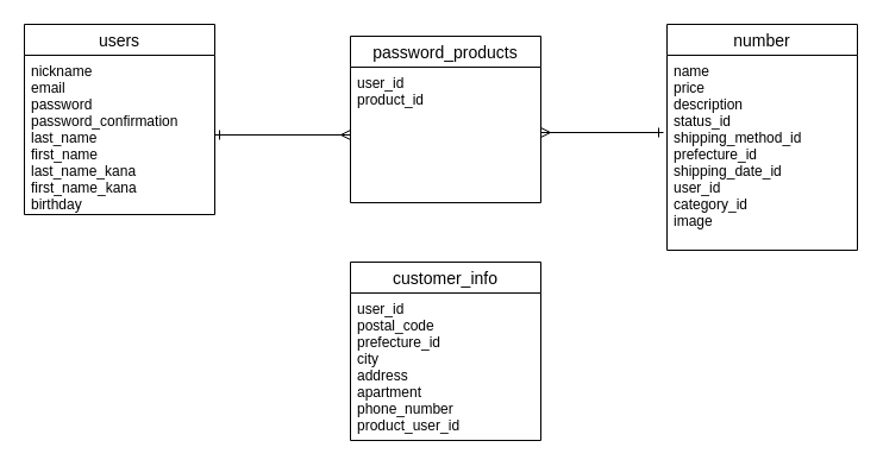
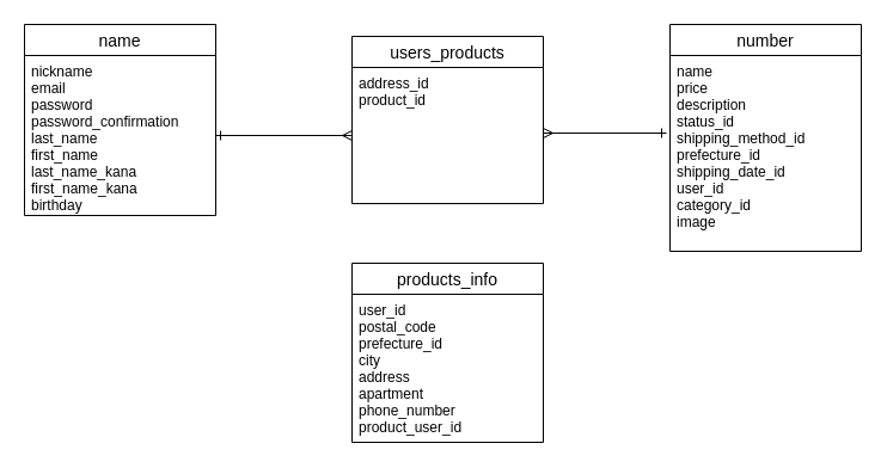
- <mxCell id="2" value="users" style="swimlane;fontStyle=0;childLayout=stackLayout;horizontal=1;startSize=26;horizontalStack=0;resizeParent=1;resizeParentMax=0;resizeLast=0;collapsible=1;marginBottom=0;align=center;fontSize=14;" parent="1" vertex="1"><mxGeometry x="20" y="20" width="160" height="160" as="geometry" /></mxCell>
+ <mxCell id="2" value="name" style="swimlane;fontStyle=0;childLayout=stackLayout;horizontal=1;startSize=26;horizontalStack=0;resizeParent=1;resizeParentMax=0;resizeLast=0;collapsible=1;marginBottom=0;align=center;fontSize=14;" parent="1" vertex="1"><mxGeometry x="20" y="20" width="160" height="160" as="geometry" /></mxCell>
- <mxCell id="8" value="password_products" style="swimlane;fontStyle=0;childLayout=stackLayout;horizontal=1;startSize=26;horizontalStack=0;resizeParent=1;resizeParentMax=0;resizeLast=0;collapsible=1;marginBottom=0;align=center;fontSize=14;" parent="1" vertex="1"><mxGeometry x="294" y="30" width="160" height="140" as="geometry" /></mxCell>
+ <mxCell id="8" value="users_products" style="swimlane;fontStyle=0;childLayout=stackLayout;horizontal=1;startSize=26;horizontalStack=0;resizeParent=1;resizeParentMax=0;resizeLast=0;collapsible=1;marginBottom=0;align=center;fontSize=14;" parent="1" vertex="1"><mxGeometry x="294" y="30" width="160" height="140" as="geometry" /></mxCell>
- <mxCell id="9" value="user_id &#10;product_id" style="text;strokeColor=none;fillColor=none;spacingLeft=4;spacingRight=4;overflow=hidden;rotatable=0;points=[[0,0.5],[1,0.5]];portConstraint=eastwest;fontSize=12;" parent="8" vertex="1"><mxGeometry y="26" width="160" height="114" as="geometry" /></mxCell>
+ <mxCell id="9" value="address_id &#10;product_id" style="text;strokeColor=none;fillColor=none;spacingLeft=4;spacingRight=4;overflow=hidden;rotatable=0;points=[[0,0.5],[1,0.5]];portConstraint=eastwest;fontSize=12;" parent="8" vertex="1"><mxGeometry y="26" width="160" height="114" as="geometry" /></mxCell>
- <mxCell id="6" value="customer_info" style="swimlane;fontStyle=0;childLayout=stackLayout;horizontal=1;startSize=26;horizontalStack=0;resizeParent=1;resizeParentMax=0;resizeLast=0;collapsible=1;marginBottom=0;align=center;fontSize=14;" parent="1" vertex="1"><mxGeometry x="294" y="220" width="160" height="150" as="geometry" /></mxCell>
+ <mxCell id="6" value="products_info" style="swimlane;fontStyle=0;childLayout=stackLayout;horizontal=1;startSize=26;horizontalStack=0;resizeParent=1;resizeParentMax=0;resizeLast=0;collapsible=1;marginBottom=0;align=center;fontSize=14;" parent="1" vertex="1"><mxGeometry x="294" y="220" width="160" height="150" as="geometry" /></mxCell>
